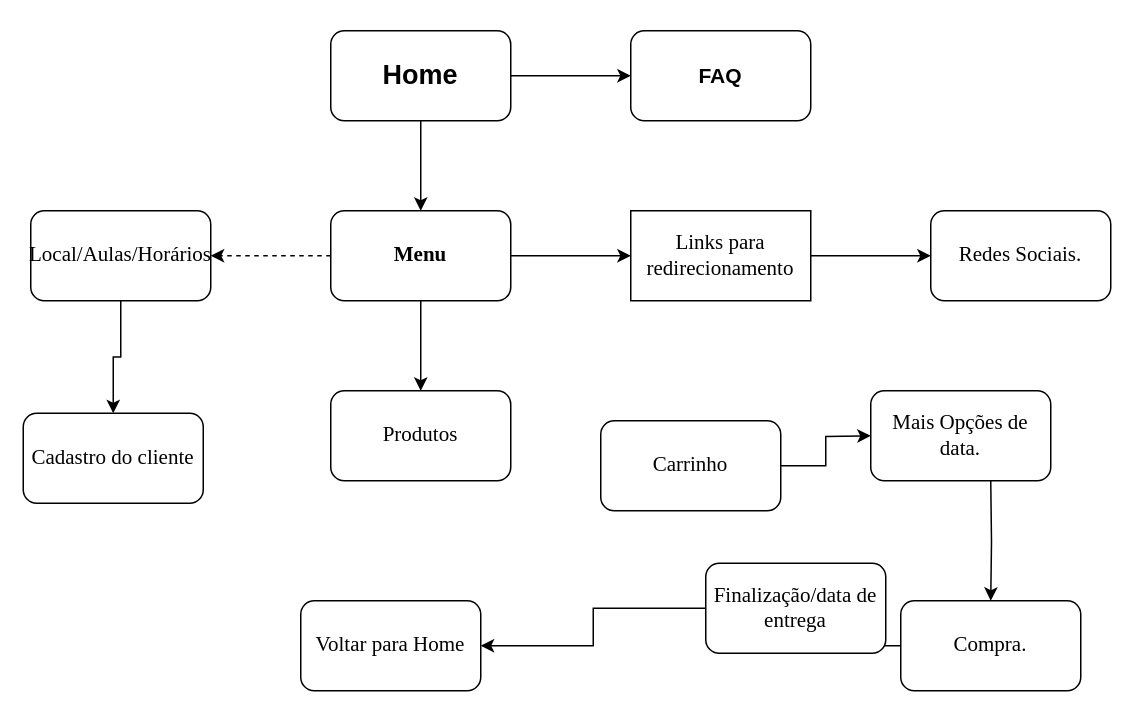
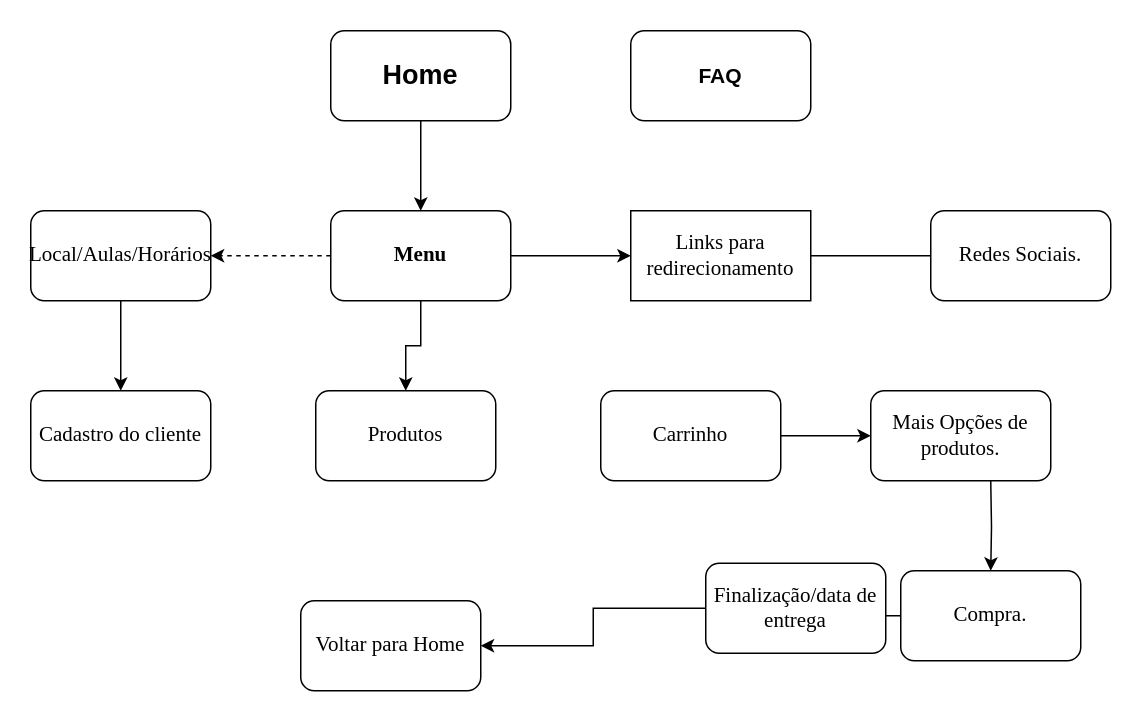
- <mxCell id="3" value="" style="edgeStyle=orthogonalEdgeStyle;rounded=0;orthogonalLoop=1;jettySize=auto;html=1;fontFamily=Times New Roman;fontSize=14;" edge="1" parent="1" source="4" target="24"><mxGeometry relative="1" as="geometry" /></mxCell>
- <mxCell id="16" value="" style="edgeStyle=orthogonalEdgeStyle;rounded=0;orthogonalLoop=1;jettySize=auto;html=1;fontFamily=Times New Roman;fontSize=14;" edge="1" parent="1" source="17" target="23"><mxGeometry relative="1" as="geometry" /></mxCell>
+ <mxCell id="16" value="" style="edgeStyle=orthogonalEdgeStyle;rounded=0;orthogonalLoop=1;jettySize=auto;html=1;fontFamily=Times New Roman;fontSize=14;endArrow=none;" edge="1" parent="1" source="17" target="23"><mxGeometry relative="1" as="geometry" /></mxCell>
- <mxCell id="9" value="Produtos" style="whiteSpace=wrap;html=1;fontSize=14;fontFamily=Times New Roman;rounded=1;" vertex="1" parent="1"><mxGeometry x="220" y="260" width="120" height="60" as="geometry" /></mxCell>
+ <mxCell id="9" value="Produtos" style="whiteSpace=wrap;html=1;fontSize=14;fontFamily=Times New Roman;rounded=1;" vertex="1" parent="1"><mxGeometry x="210" y="260" width="120" height="60" as="geometry" /></mxCell>
- <mxCell id="20" value="&lt;font style=&quot;font-size: 14px;&quot;&gt;Mais Opções de data.&lt;/font&gt;" style="rounded=1;whiteSpace=wrap;html=1;fontFamily=Times New Roman;fontSize=13;" vertex="1" parent="1"><mxGeometry x="580" y="260" width="120" height="60" as="geometry" /></mxCell>
+ <mxCell id="20" value="&lt;font style=&quot;font-size: 14px;&quot;&gt;Mais Opções de produtos.&lt;/font&gt;" style="rounded=1;whiteSpace=wrap;html=1;fontFamily=Times New Roman;fontSize=13;" vertex="1" parent="1"><mxGeometry x="580" y="260" width="120" height="60" as="geometry" /></mxCell>
- <mxCell id="15" value="Cadastro do cliente" style="whiteSpace=wrap;html=1;fontSize=14;fontFamily=Times New Roman;rounded=1;" vertex="1" parent="1"><mxGeometry x="15" y="275" width="120" height="60" as="geometry" /></mxCell>
+ <mxCell id="15" value="Cadastro do cliente" style="whiteSpace=wrap;html=1;fontSize=14;fontFamily=Times New Roman;rounded=1;" vertex="1" parent="1"><mxGeometry x="20" y="260" width="120" height="60" as="geometry" /></mxCell>
- <mxCell id="11" value="Carrinho" style="whiteSpace=wrap;html=1;fontSize=14;fontFamily=Times New Roman;rounded=1;" vertex="1" parent="1"><mxGeometry x="400" y="280" width="120" height="60" as="geometry" /></mxCell>
+ <mxCell id="11" value="Carrinho" style="whiteSpace=wrap;html=1;fontSize=14;fontFamily=Times New Roman;rounded=1;" vertex="1" parent="1"><mxGeometry x="400" y="260" width="120" height="60" as="geometry" /></mxCell>
- <mxCell id="19" value="Compra." style="whiteSpace=wrap;html=1;fontSize=14;fontFamily=Times New Roman;rounded=1;" vertex="1" parent="1"><mxGeometry x="600" y="400" width="120" height="60" as="geometry" /></mxCell>
+ <mxCell id="19" value="Compra." style="whiteSpace=wrap;html=1;fontSize=14;fontFamily=Times New Roman;rounded=1;" vertex="1" parent="1"><mxGeometry x="600" y="380" width="120" height="60" as="geometry" /></mxCell>
